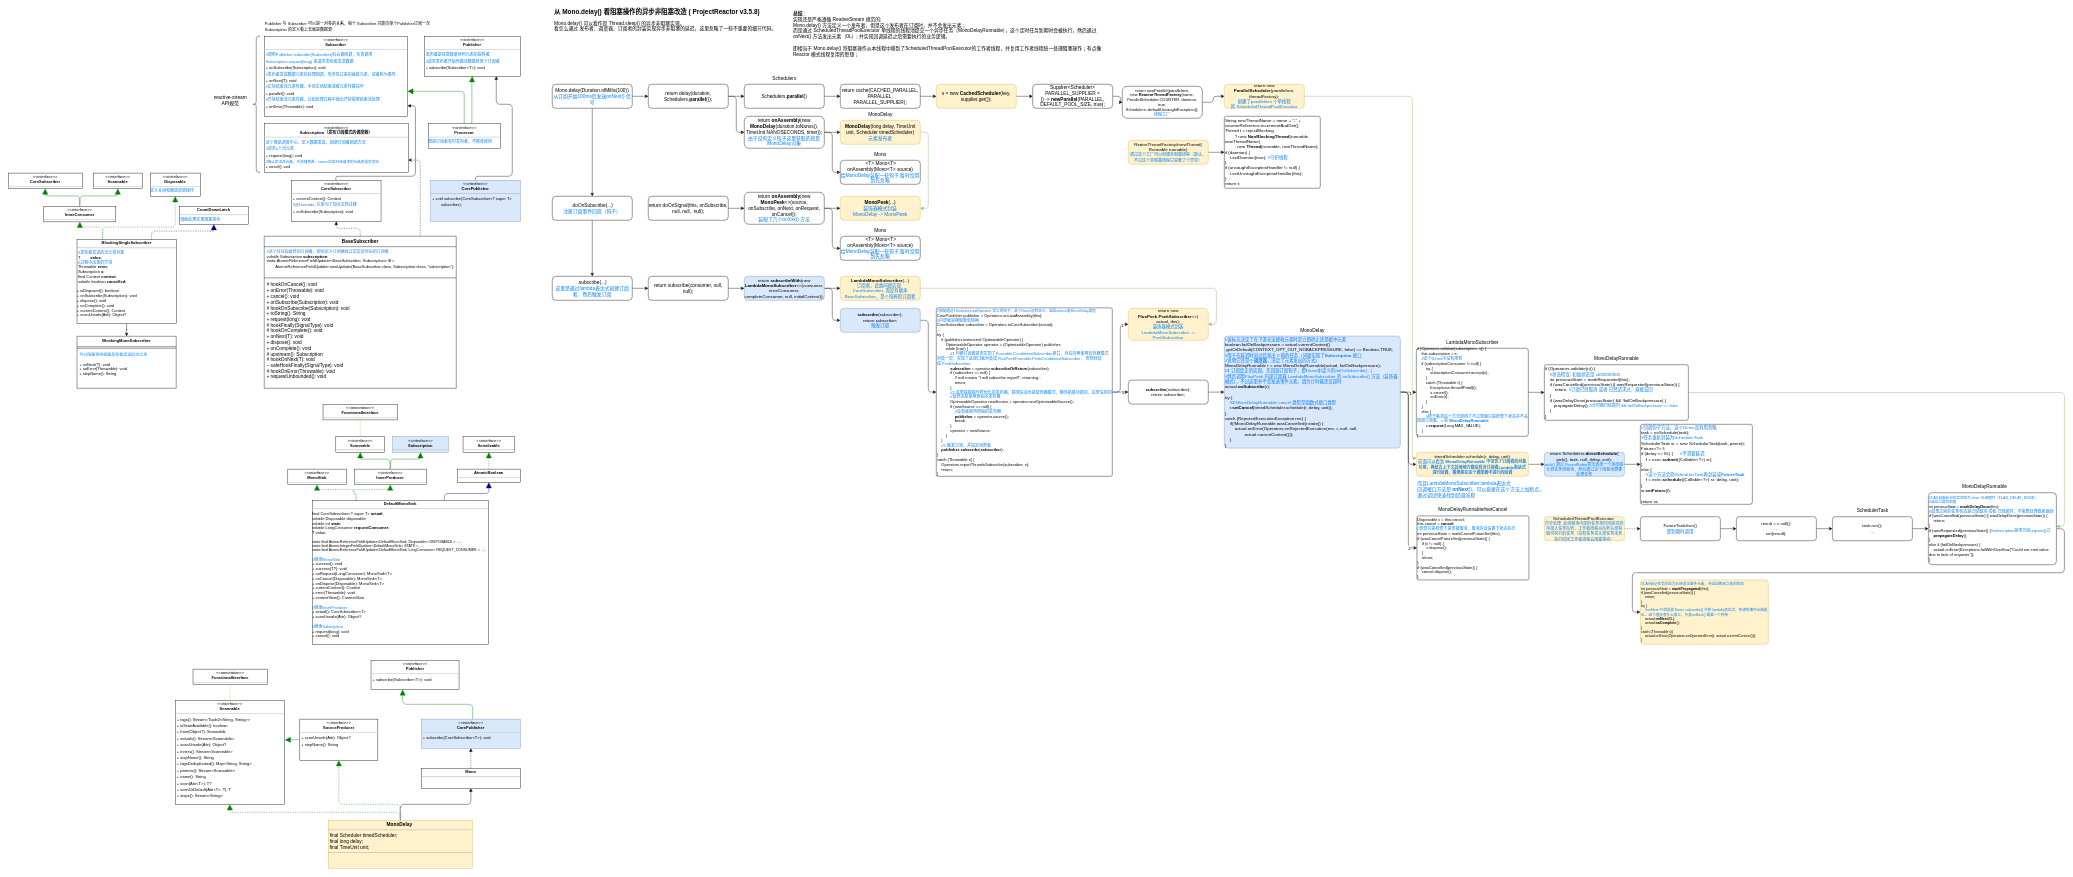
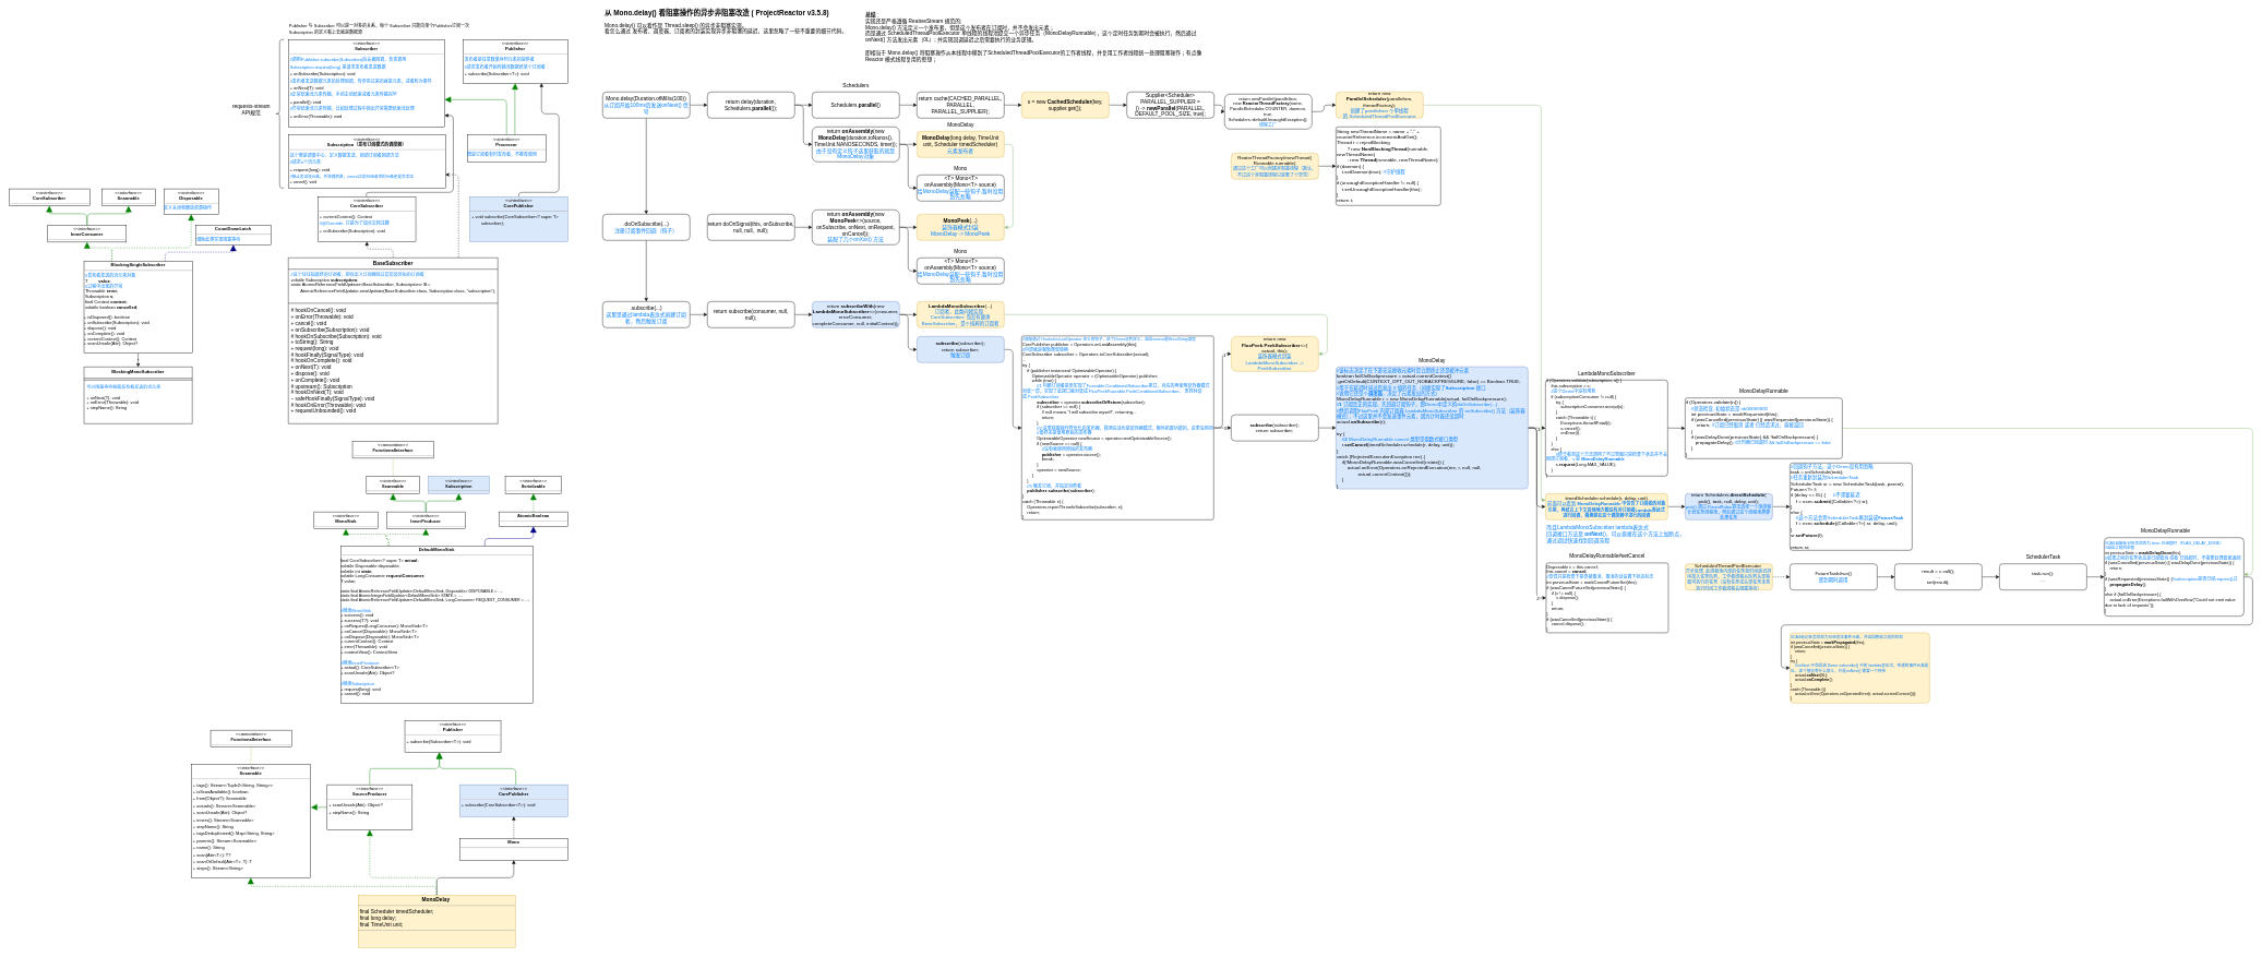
- <mxCell id="27" value="reactive-stream &lt;br&gt;API规范" style="text;html=1;align=center;verticalAlign=middle;resizable=0;points=[];autosize=1;strokeColor=none;fillColor=none;" vertex="1" parent="1"><mxGeometry x="520" y="230" width="110" height="40" as="geometry" /></mxCell>
+ <mxCell id="27" value="requests-stream &lt;br&gt;API规范" style="text;html=1;align=center;verticalAlign=middle;resizable=0;points=[];autosize=1;strokeColor=none;fillColor=none;" vertex="1" parent="1"><mxGeometry x="520" y="230" width="110" height="40" as="geometry" /></mxCell>
+ <mxCell id="62" value="" style="html=1;rounded=1;edgeStyle=orthogonalEdgeStyle;dashed=0;startArrow=none;endArrow=block;endSize=12;strokeColor=#008200;exitX=0.500;exitY=0.000;exitDx=0;exitDy=0;entryX=0.359;entryY=1.000;entryDx=0;entryDy=0;fontSize=10;" edge="1" parent="1" source="58" target="56"><mxGeometry width="50" height="50" relative="1" as="geometry"><Array as="points"><mxPoint x="850" y="1760" /><mxPoint x="1007" y="1760" /></Array></mxGeometry></mxCell>
